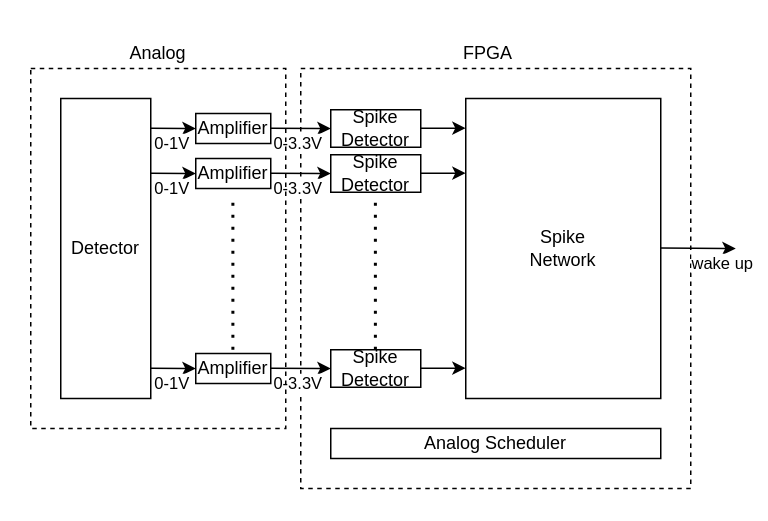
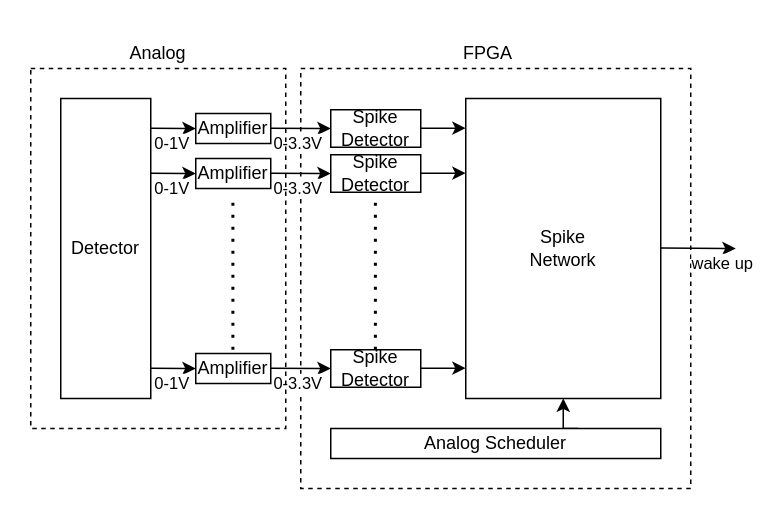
+ <mxCell id="23" style="edgeStyle=orthogonalEdgeStyle;rounded=0;orthogonalLoop=1;jettySize=auto;html=1;exitX=0.75;exitY=0;exitDx=0;exitDy=0;entryX=0.5;entryY=1;entryDx=0;entryDy=0;" parent="1" source="24" target="22" edge="1"><mxGeometry relative="1" as="geometry" /></mxCell>
